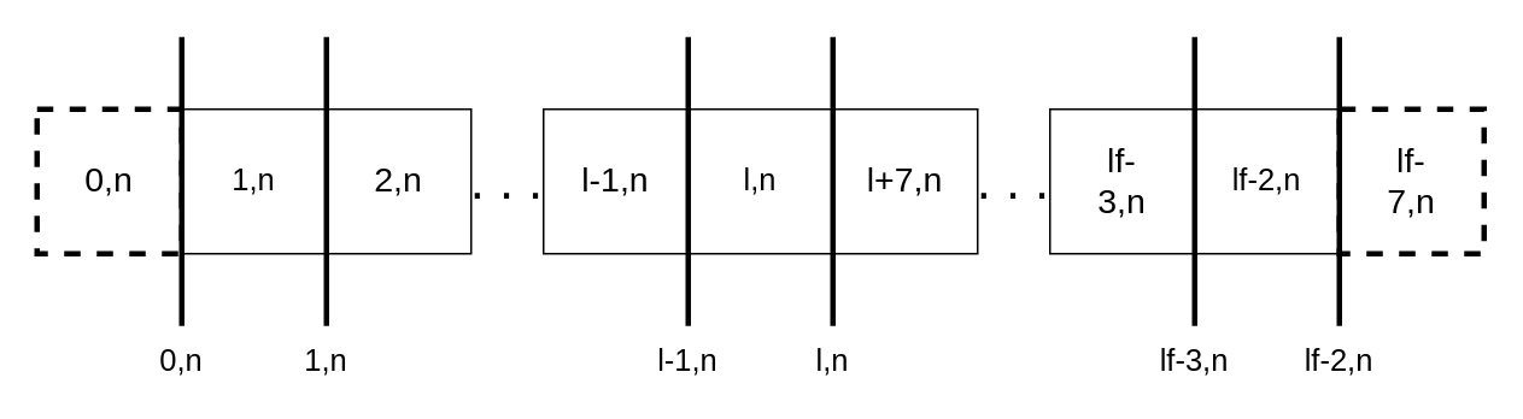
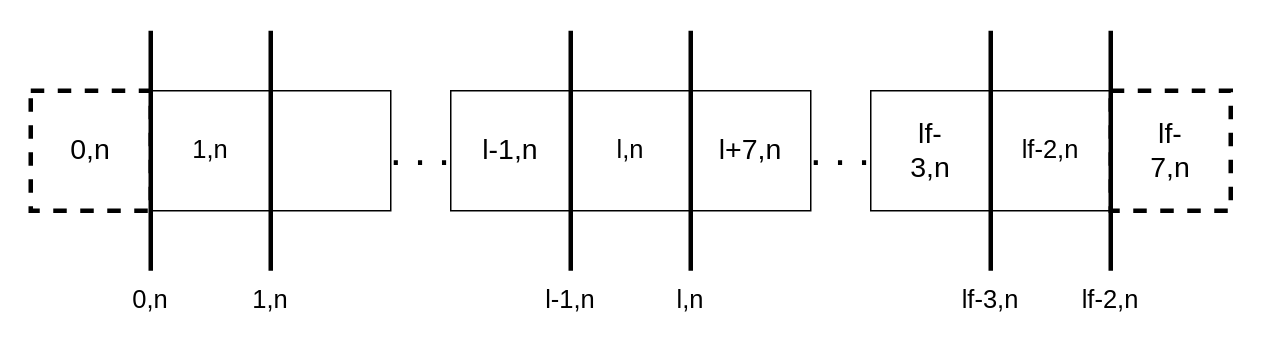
- <mxCell id="18" value="&lt;font style=&quot;font-size: 19px&quot;&gt;2,n&lt;/font&gt;" style="text;html=1;strokeColor=none;fillColor=none;align=center;verticalAlign=middle;whiteSpace=wrap;rounded=0;" vertex="1" parent="1"><mxGeometry x="200" y="90" width="40" height="20" as="geometry" /></mxCell>
